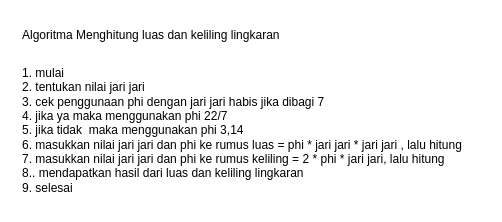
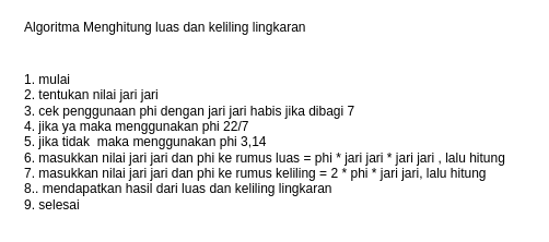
- <mxCell id="2" value="Algoritma Menghitung luas dan keliling lingkaran" style="text;html=1;strokeColor=none;fillColor=none;align=left;verticalAlign=middle;whiteSpace=wrap;rounded=0;" vertex="1" parent="1"><mxGeometry x="20" y="20" width="280" height="30" as="geometry" /></mxCell>
+ <mxCell id="2" value="Algoritma Menghitung luas dan keliling lingkaran" style="text;html=1;strokeColor=none;fillColor=none;align=left;verticalAlign=middle;whiteSpace=wrap;rounded=0;" vertex="1" parent="1"><mxGeometry x="20" y="10" width="280" height="30" as="geometry" /></mxCell>
